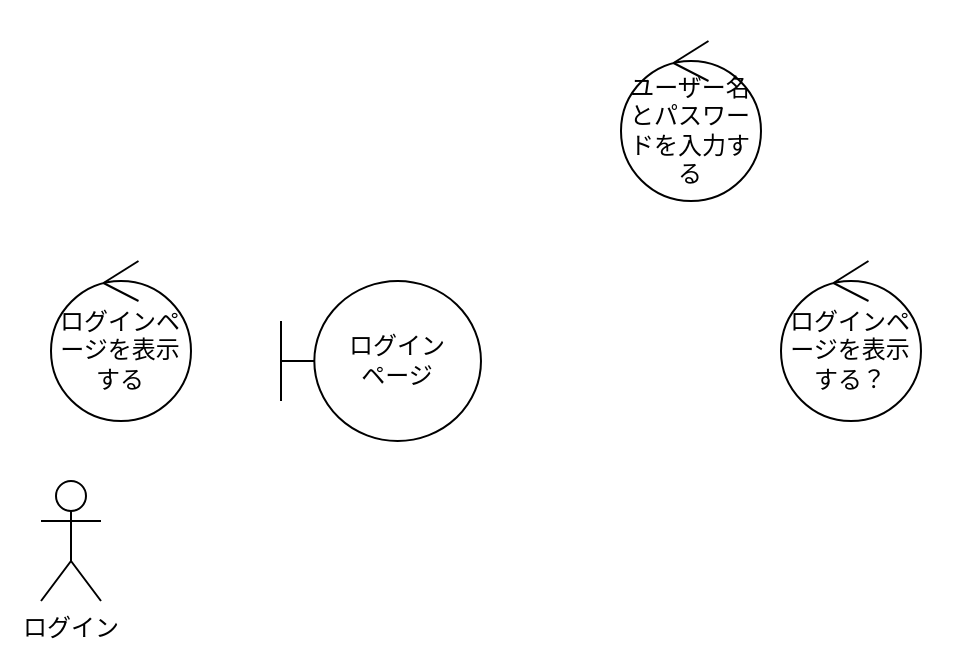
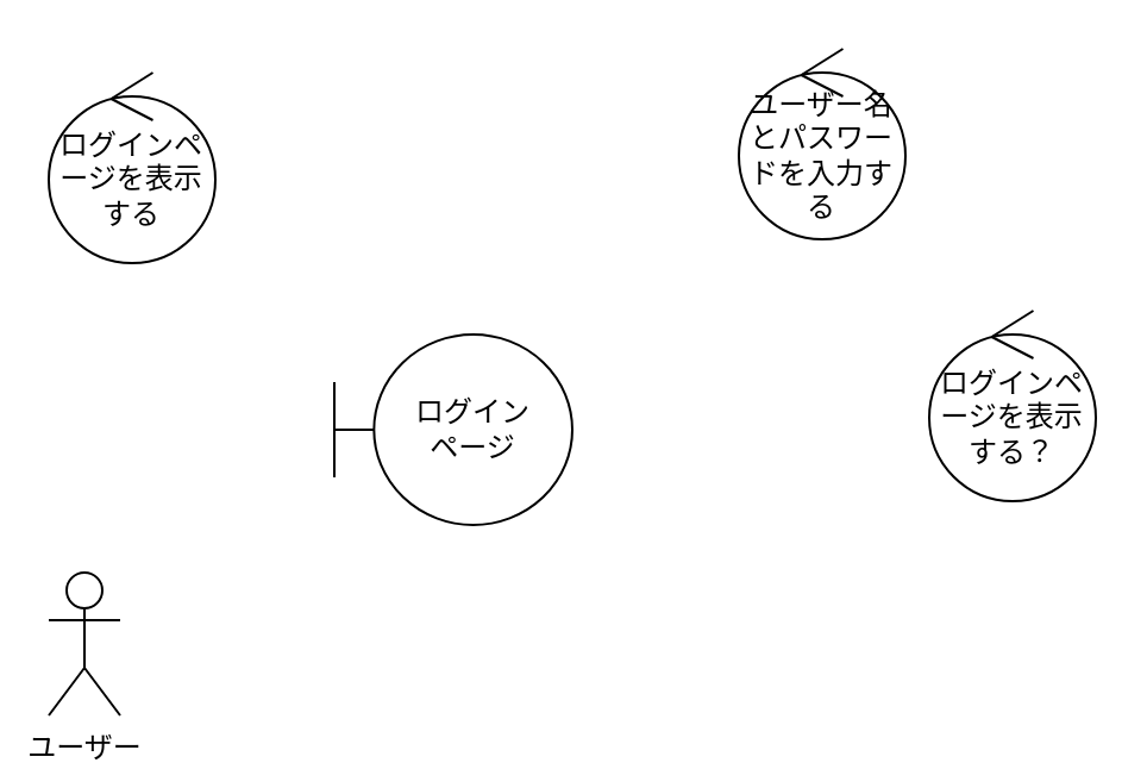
- <mxCell id="4" value="ログインページを表示する" style="ellipse;shape=umlControl;whiteSpace=wrap;html=1;" vertex="1" parent="1"><mxGeometry x="25" y="130" width="70" height="80" as="geometry" /></mxCell>
+ <mxCell id="4" value="ログインページを表示する" style="ellipse;shape=umlControl;whiteSpace=wrap;html=1;" vertex="1" parent="1"><mxGeometry x="20" y="30" width="70" height="80" as="geometry" /></mxCell>
- <mxCell id="2" value="ログイン" style="shape=umlActor;verticalLabelPosition=bottom;verticalAlign=top;html=1;" vertex="1" parent="1"><mxGeometry x="20" y="240" width="30" height="60" as="geometry" /></mxCell>
+ <mxCell id="2" value="ユーザー" style="shape=umlActor;verticalLabelPosition=bottom;verticalAlign=top;html=1;" vertex="1" parent="1"><mxGeometry x="20" y="240" width="30" height="60" as="geometry" /></mxCell>
